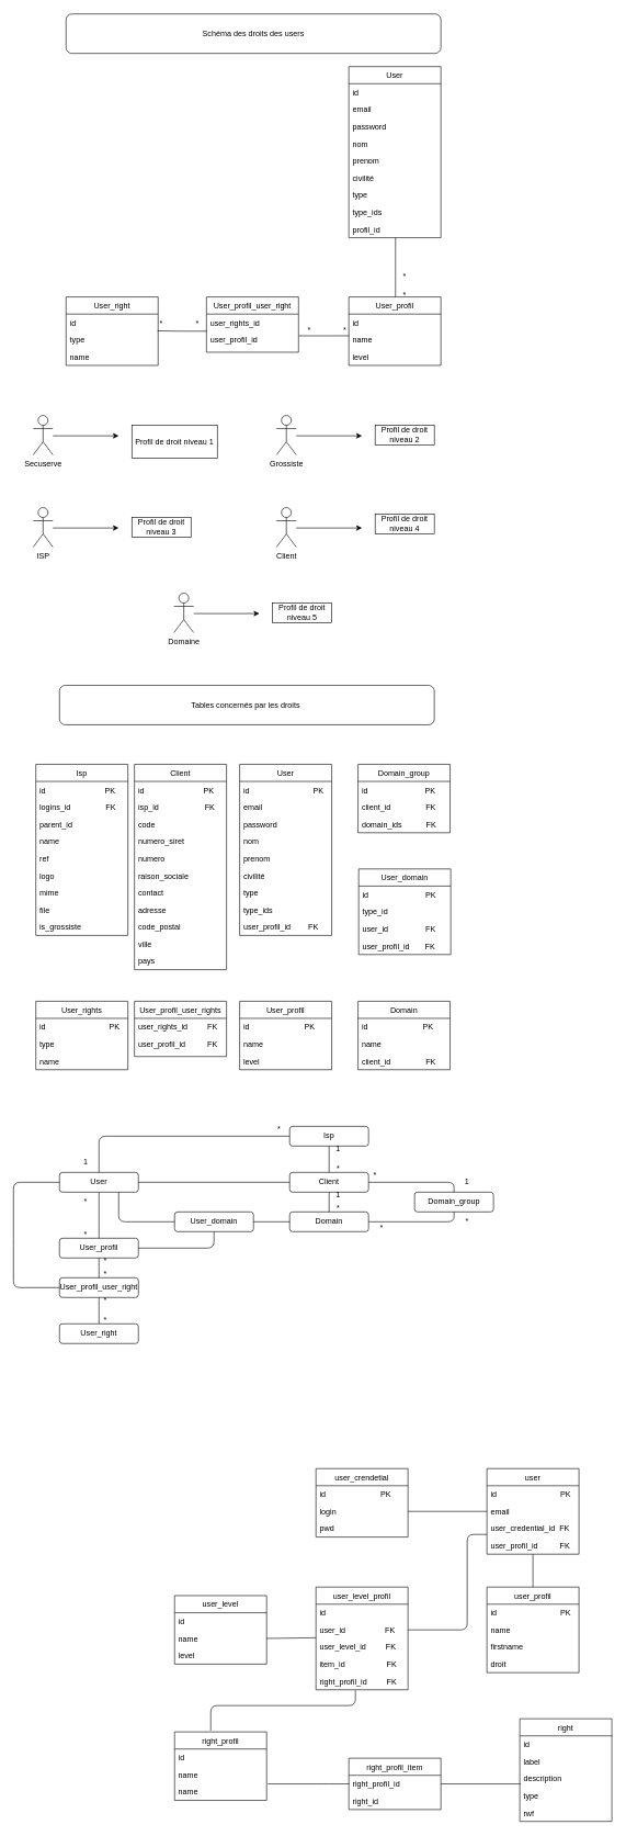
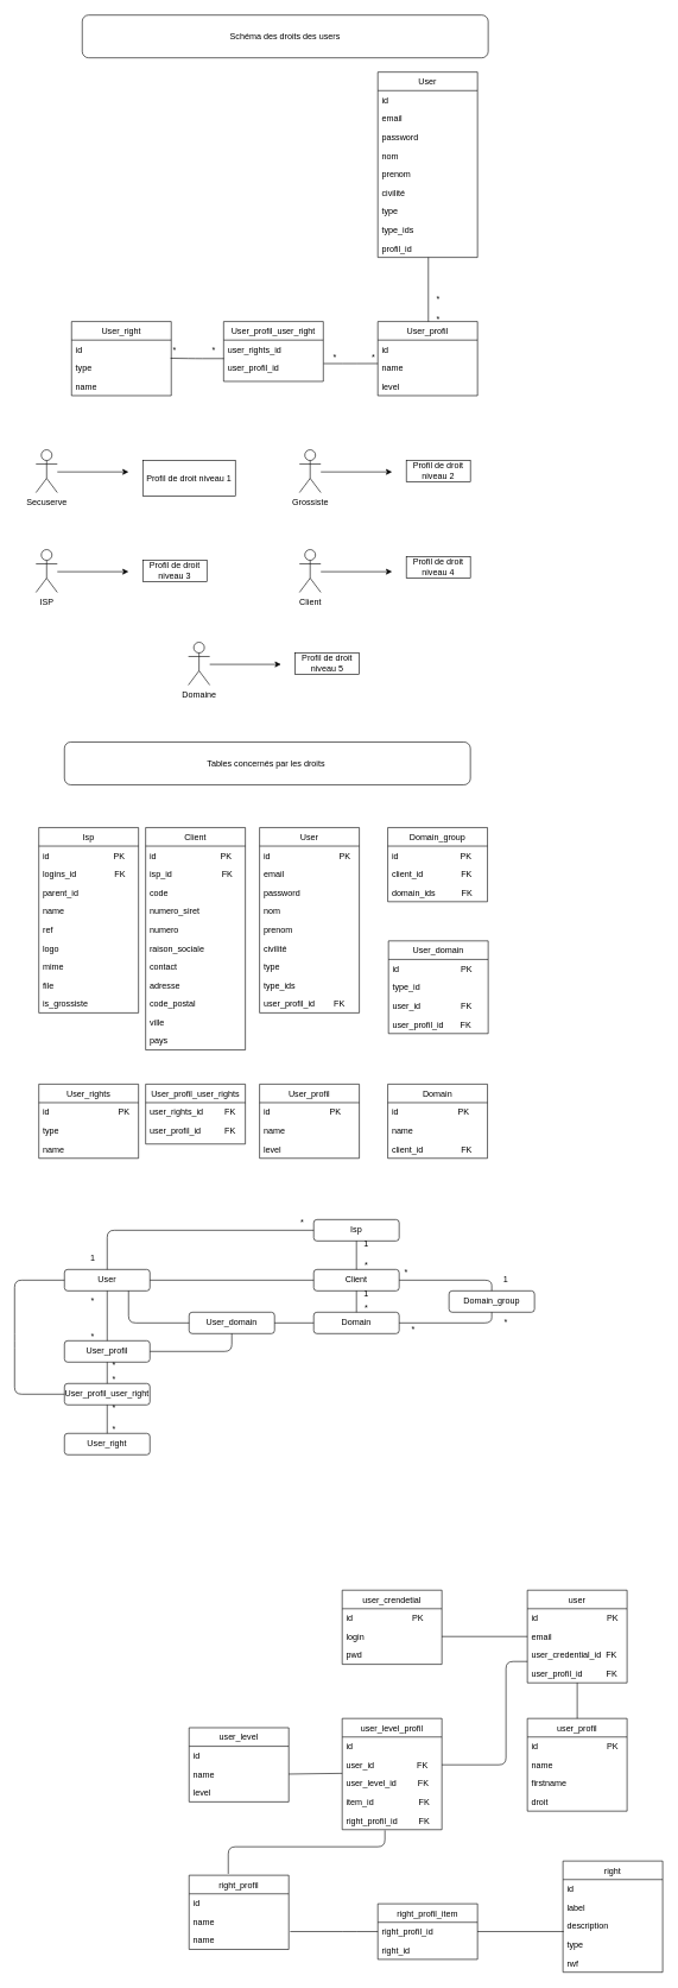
- <mxCell id="79" value="Schéma des droits des users" style="rounded=1;whiteSpace=wrap;html=1;" parent="1" vertex="1"><mxGeometry x="100" y="20" width="570" height="60" as="geometry" /></mxCell>
+ <mxCell id="79" value="Schéma des droits des users" style="rounded=1;whiteSpace=wrap;html=1;" parent="1" vertex="1"><mxGeometry x="115" y="20" width="570" height="60" as="geometry" /></mxCell>
